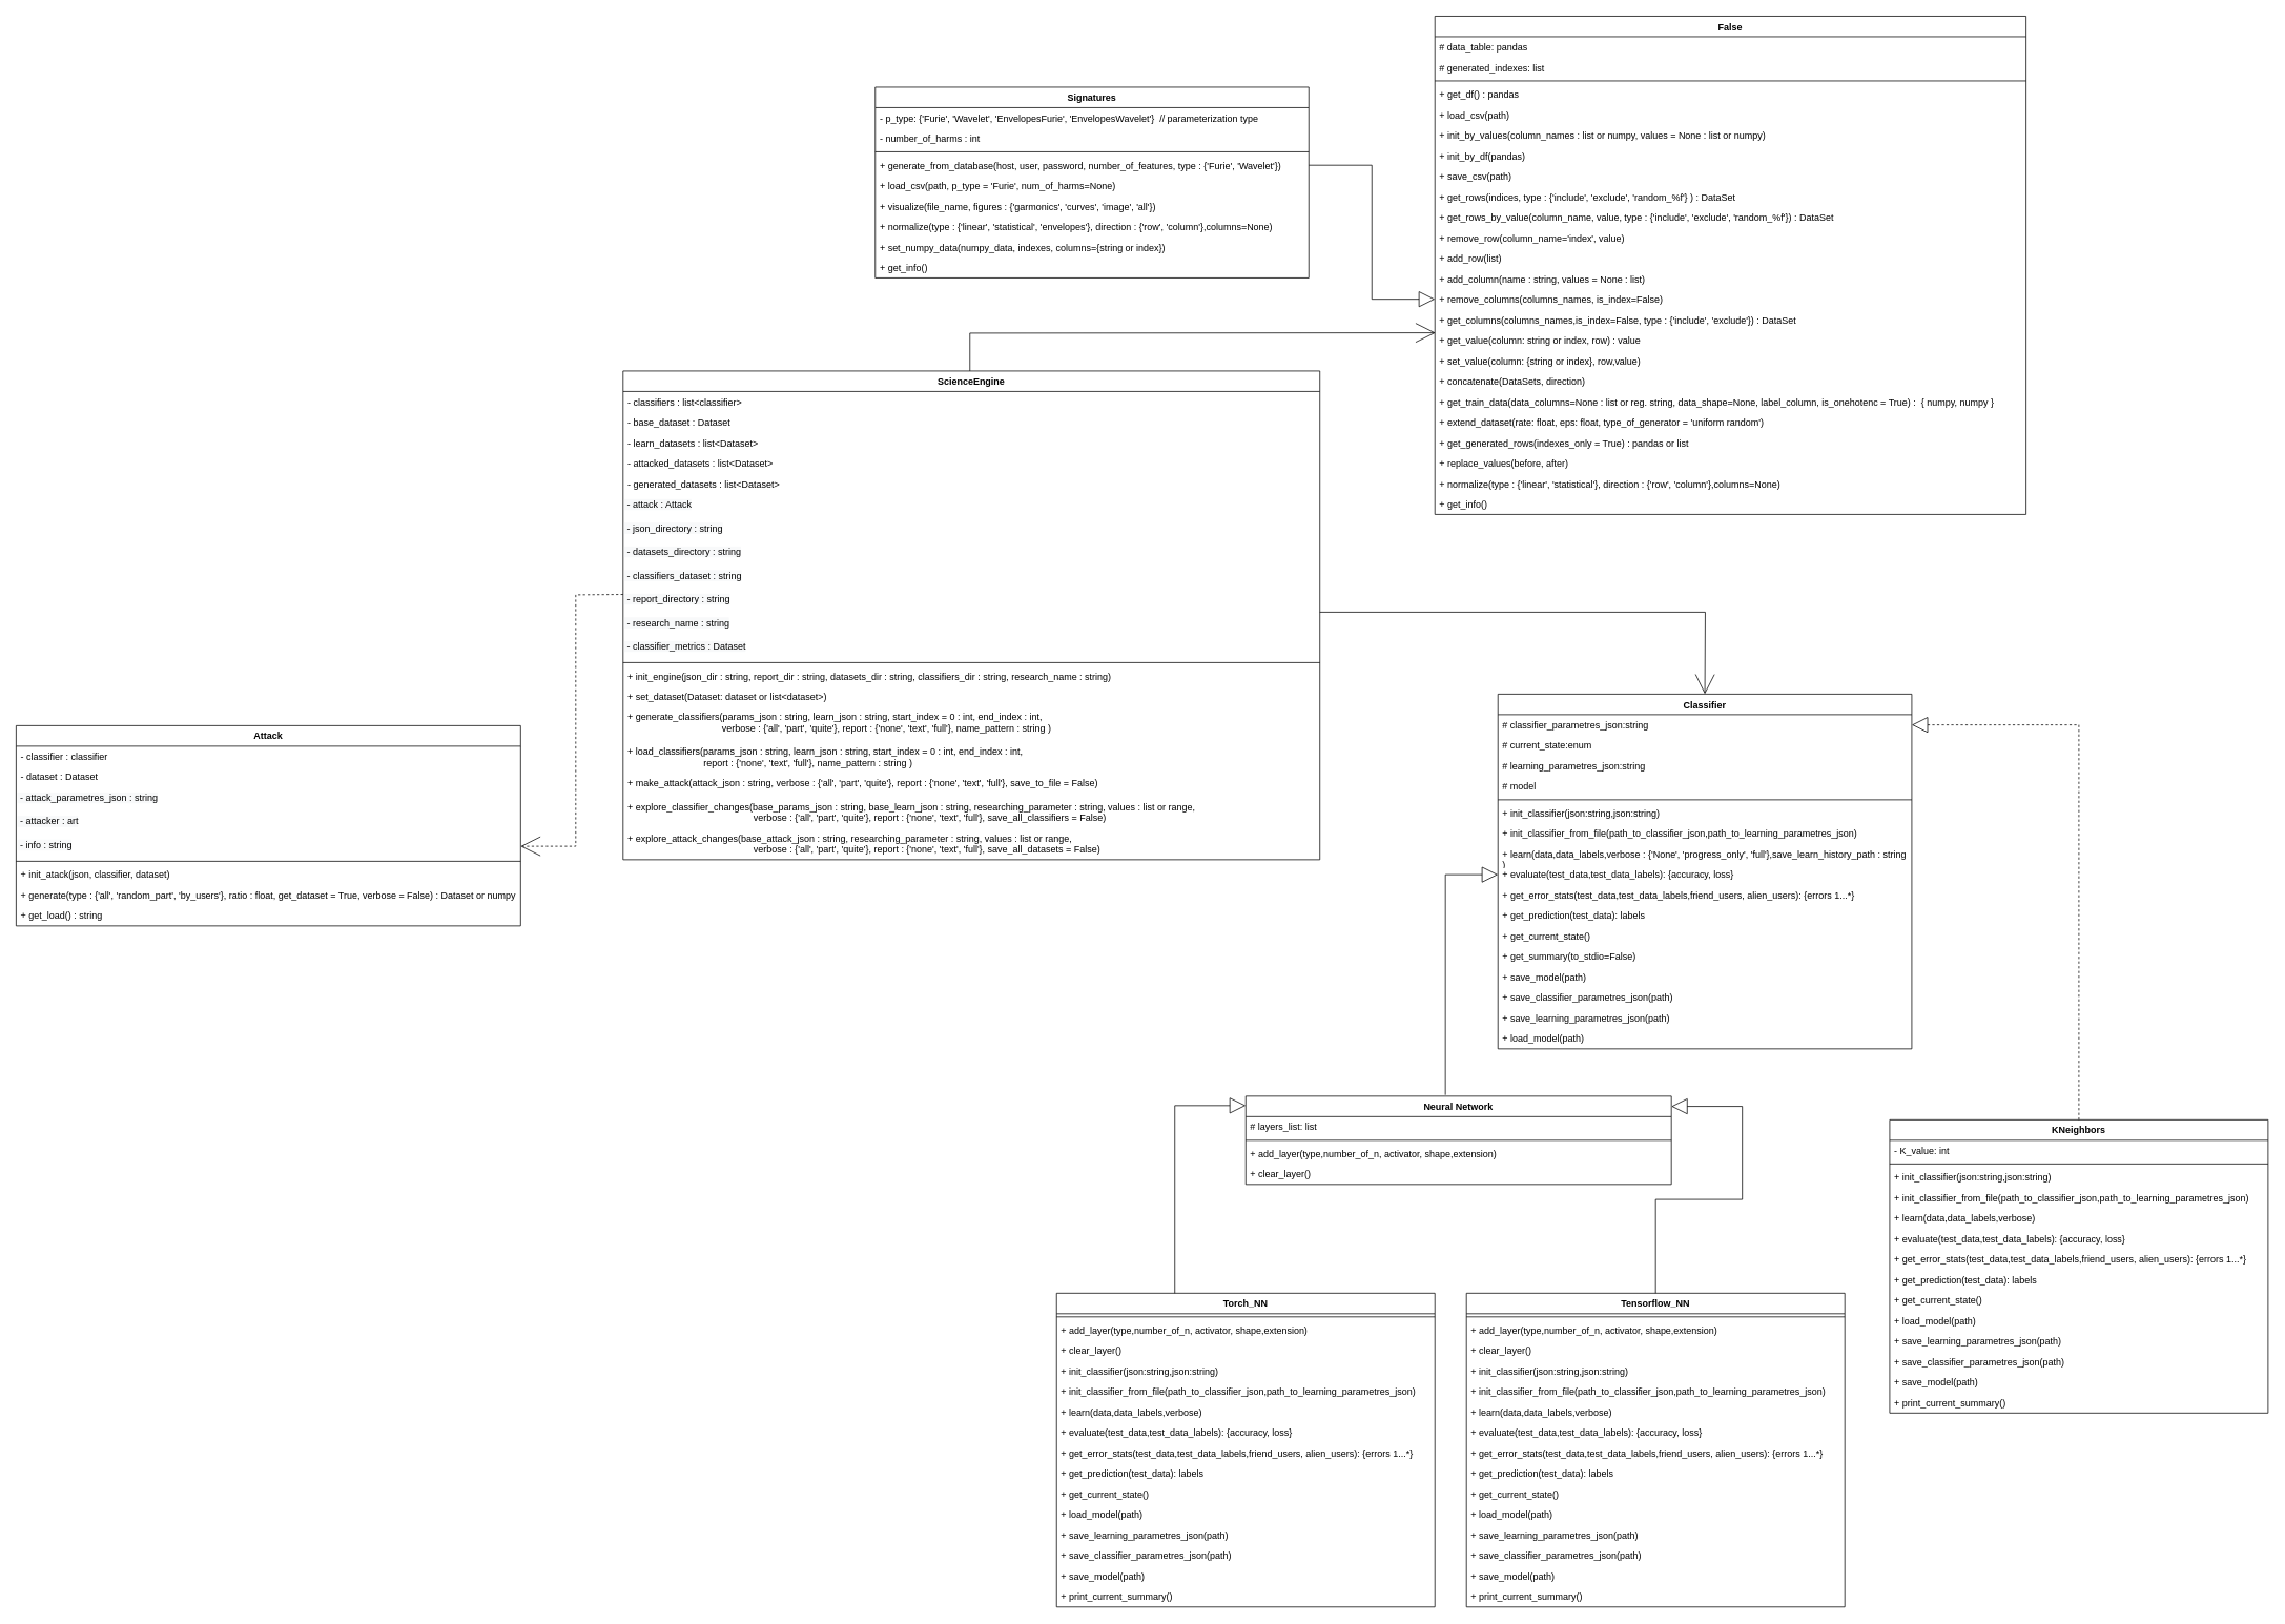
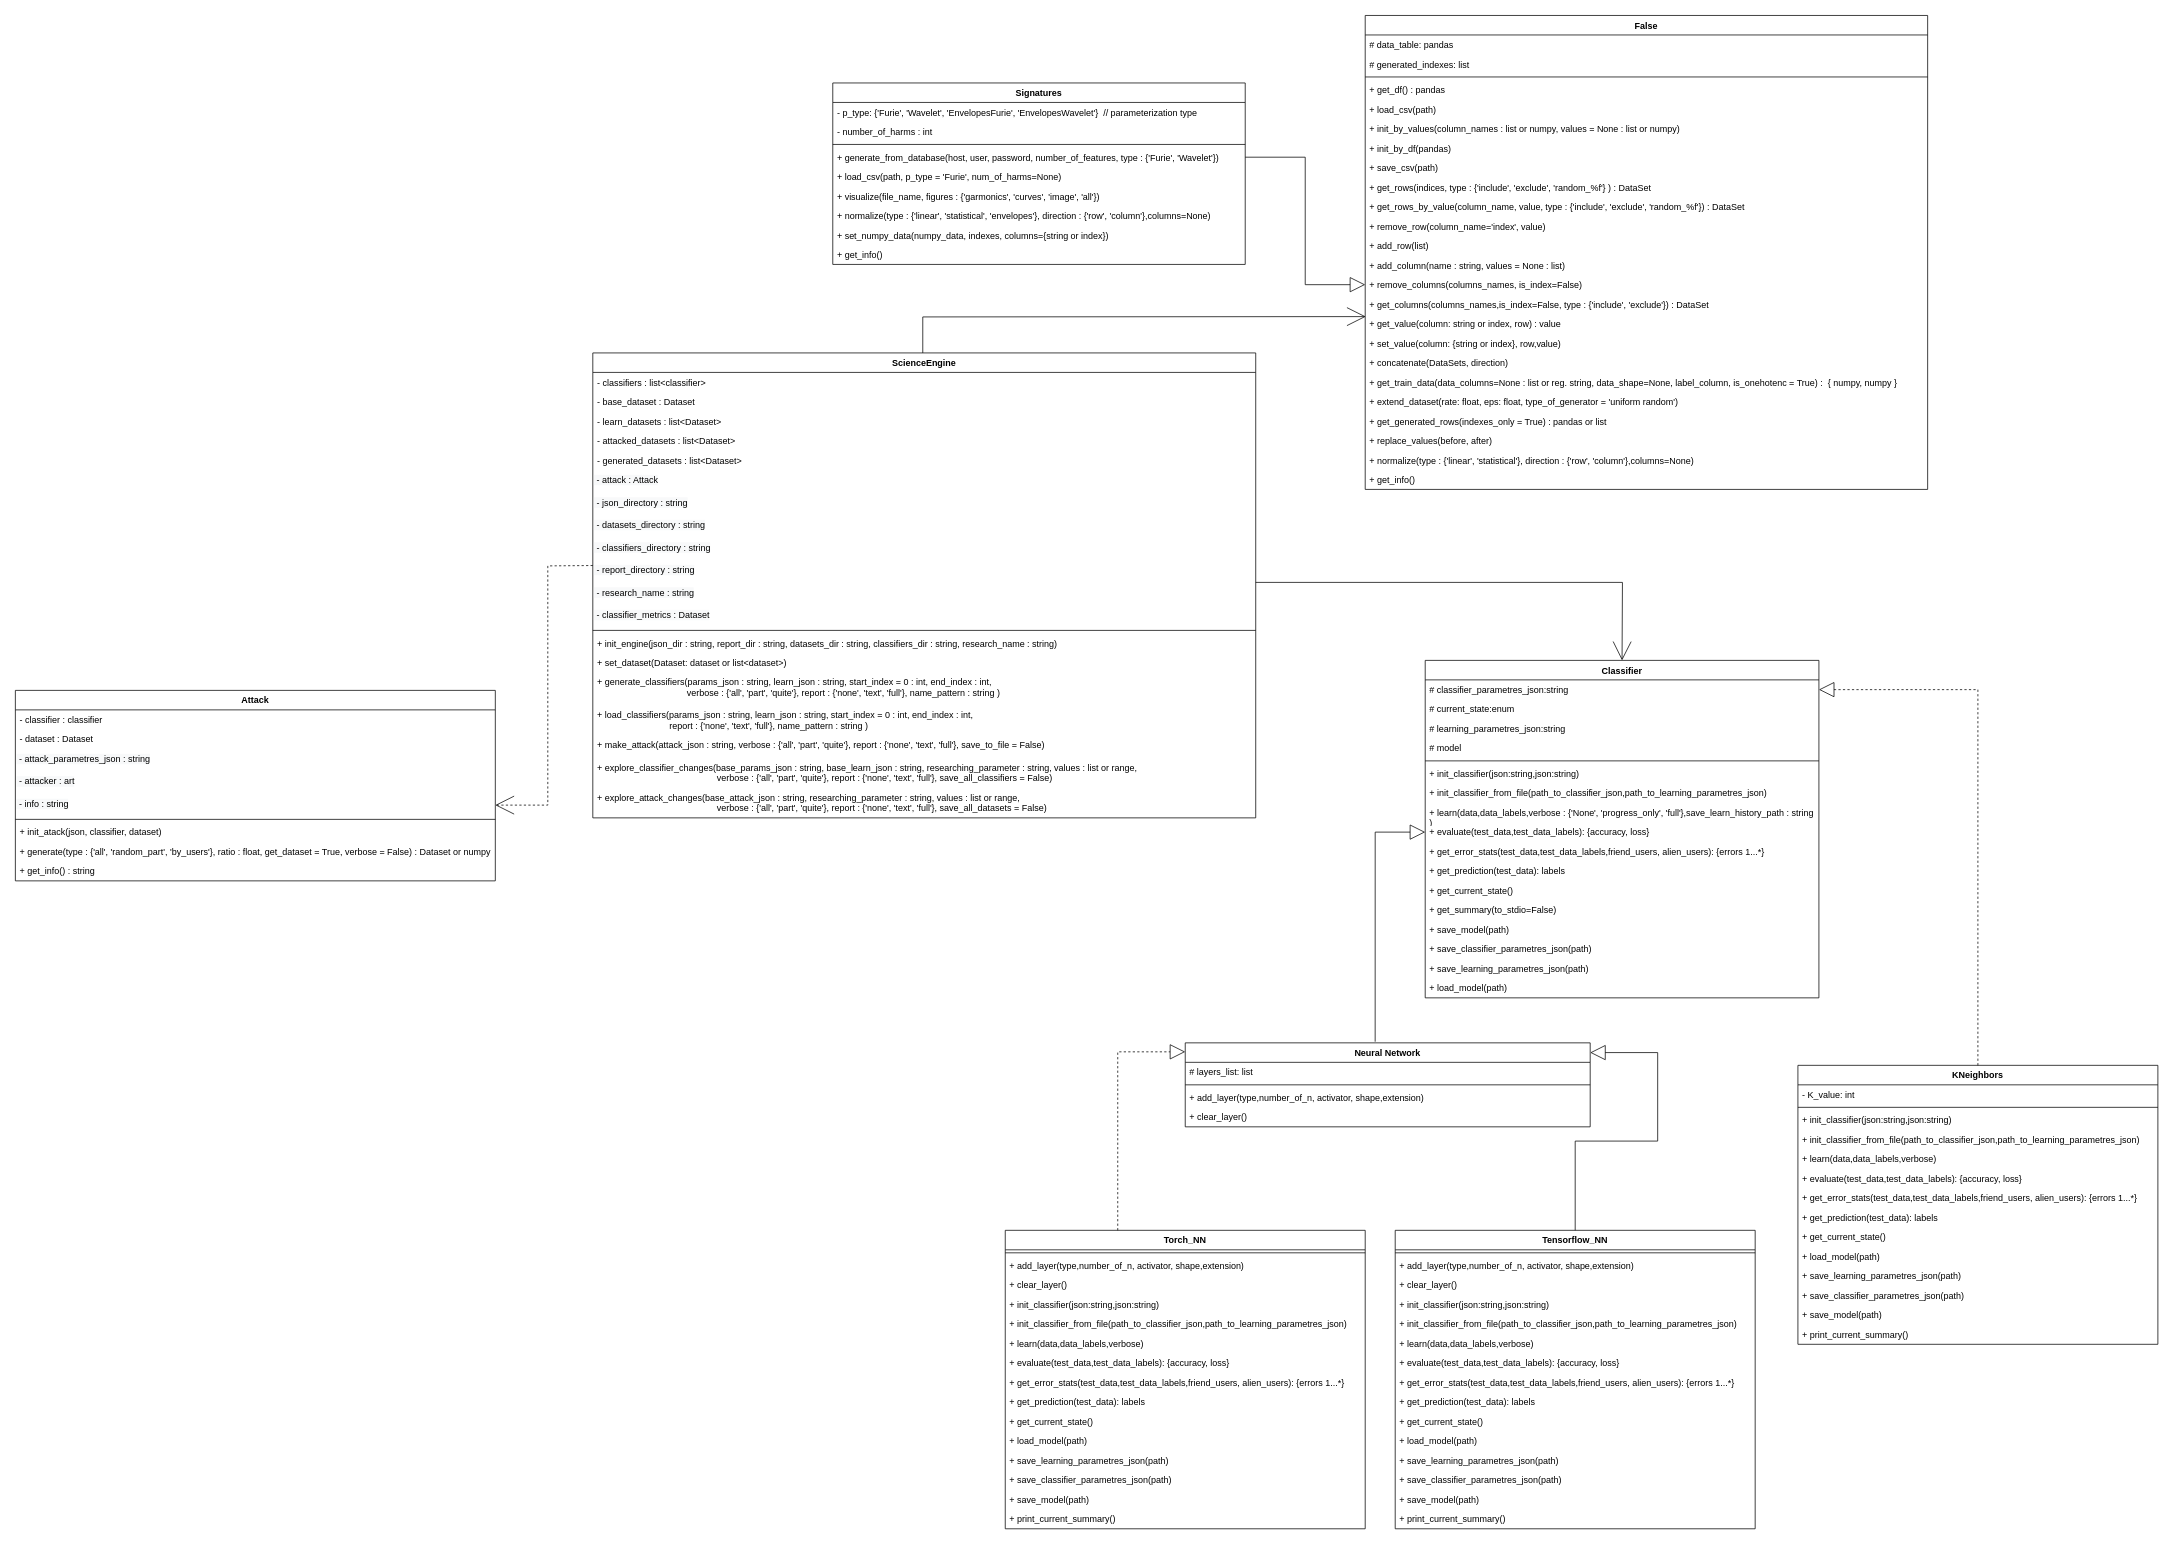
- <mxCell id="131" value="&lt;span style=&quot;color: rgb(0, 0, 0); font-family: Helvetica; font-size: 12px; font-style: normal; font-variant-ligatures: normal; font-variant-caps: normal; font-weight: 400; letter-spacing: normal; orphans: 2; text-align: left; text-indent: 0px; text-transform: none; widows: 2; word-spacing: 0px; -webkit-text-stroke-width: 0px; background-color: rgb(248, 249, 250); text-decoration-thickness: initial; text-decoration-style: initial; text-decoration-color: initial; float: none; display: inline !important;&quot;&gt;&amp;nbsp;- classifiers_dataset : string&lt;/span&gt;" style="text;whiteSpace=wrap;html=1;" parent="122" vertex="1"><mxGeometry y="246" width="884" height="30" as="geometry" /></mxCell>
+ <mxCell id="131" value="&lt;span style=&quot;color: rgb(0, 0, 0); font-family: Helvetica; font-size: 12px; font-style: normal; font-variant-ligatures: normal; font-variant-caps: normal; font-weight: 400; letter-spacing: normal; orphans: 2; text-align: left; text-indent: 0px; text-transform: none; widows: 2; word-spacing: 0px; -webkit-text-stroke-width: 0px; background-color: rgb(248, 249, 250); text-decoration-thickness: initial; text-decoration-style: initial; text-decoration-color: initial; float: none; display: inline !important;&quot;&gt;&amp;nbsp;- classifiers_directory : string&lt;/span&gt;" style="text;whiteSpace=wrap;html=1;" parent="122" vertex="1"><mxGeometry y="246" width="884" height="30" as="geometry" /></mxCell>
- <mxCell id="121" value="+ get_load() : string" style="text;strokeColor=none;fillColor=none;align=left;verticalAlign=top;spacingLeft=4;spacingRight=4;overflow=hidden;rotatable=0;points=[[0,0.5],[1,0.5]];portConstraint=eastwest;" parent="112" vertex="1"><mxGeometry y="228" width="640" height="26" as="geometry" /></mxCell>
+ <mxCell id="121" value="+ get_info() : string" style="text;strokeColor=none;fillColor=none;align=left;verticalAlign=top;spacingLeft=4;spacingRight=4;overflow=hidden;rotatable=0;points=[[0,0.5],[1,0.5]];portConstraint=eastwest;" parent="112" vertex="1"><mxGeometry y="228" width="640" height="26" as="geometry" /></mxCell>
- <mxCell id="59" value="" style="endArrow=block;html=1;rounded=0;edgeStyle=orthogonalEdgeStyle;endFill=0;endSize=18;entryX=0;entryY=0.107;entryDx=0;entryDy=0;entryPerimeter=0;" parent="1" source="43" target="20" edge="1"><mxGeometry width="50" height="50" relative="1" as="geometry"><mxPoint x="2110" y="1650" as="sourcePoint" /><mxPoint x="1580" y="1515" as="targetPoint" /><Array as="points"><mxPoint x="1490" y="1402" /></Array></mxGeometry></mxCell>
+ <mxCell id="59" value="" style="endArrow=block;html=1;rounded=0;edgeStyle=orthogonalEdgeStyle;endFill=0;endSize=18;entryX=0;entryY=0.107;entryDx=0;entryDy=0;entryPerimeter=0;dashed=1;" parent="1" source="43" target="20" edge="1"><mxGeometry width="50" height="50" relative="1" as="geometry"><mxPoint x="2110" y="1650" as="sourcePoint" /><mxPoint x="1580" y="1515" as="targetPoint" /><Array as="points"><mxPoint x="1490" y="1402" /></Array></mxGeometry></mxCell>
